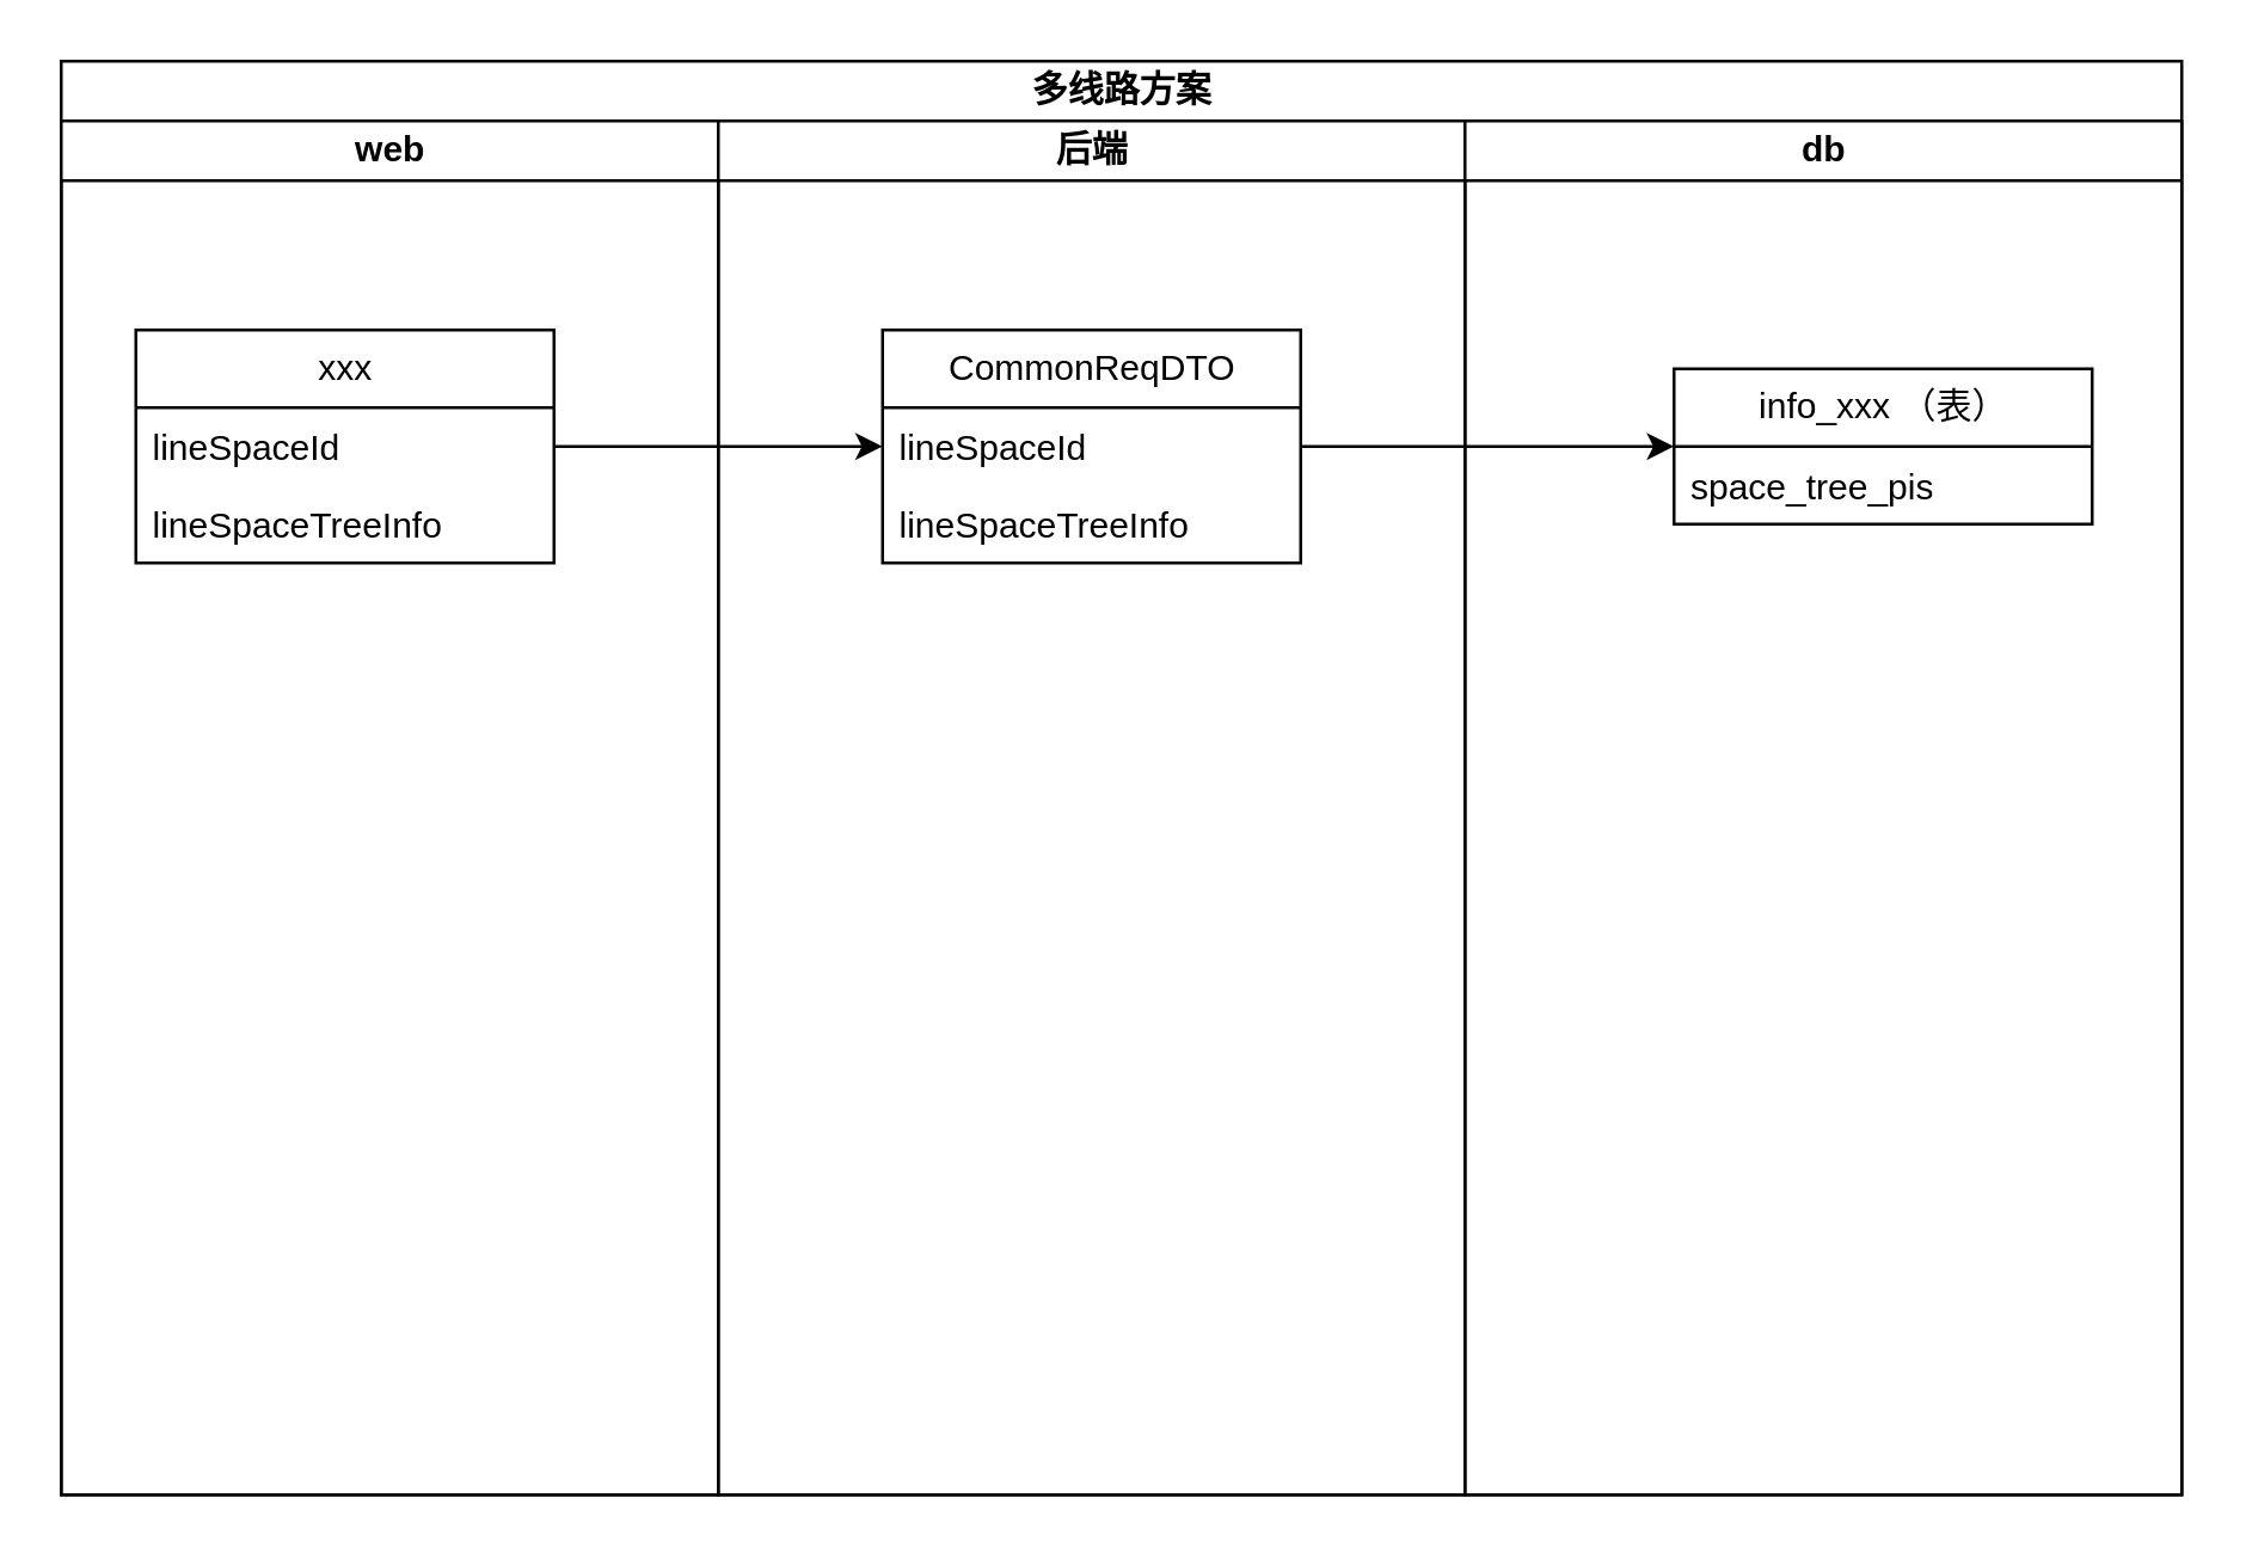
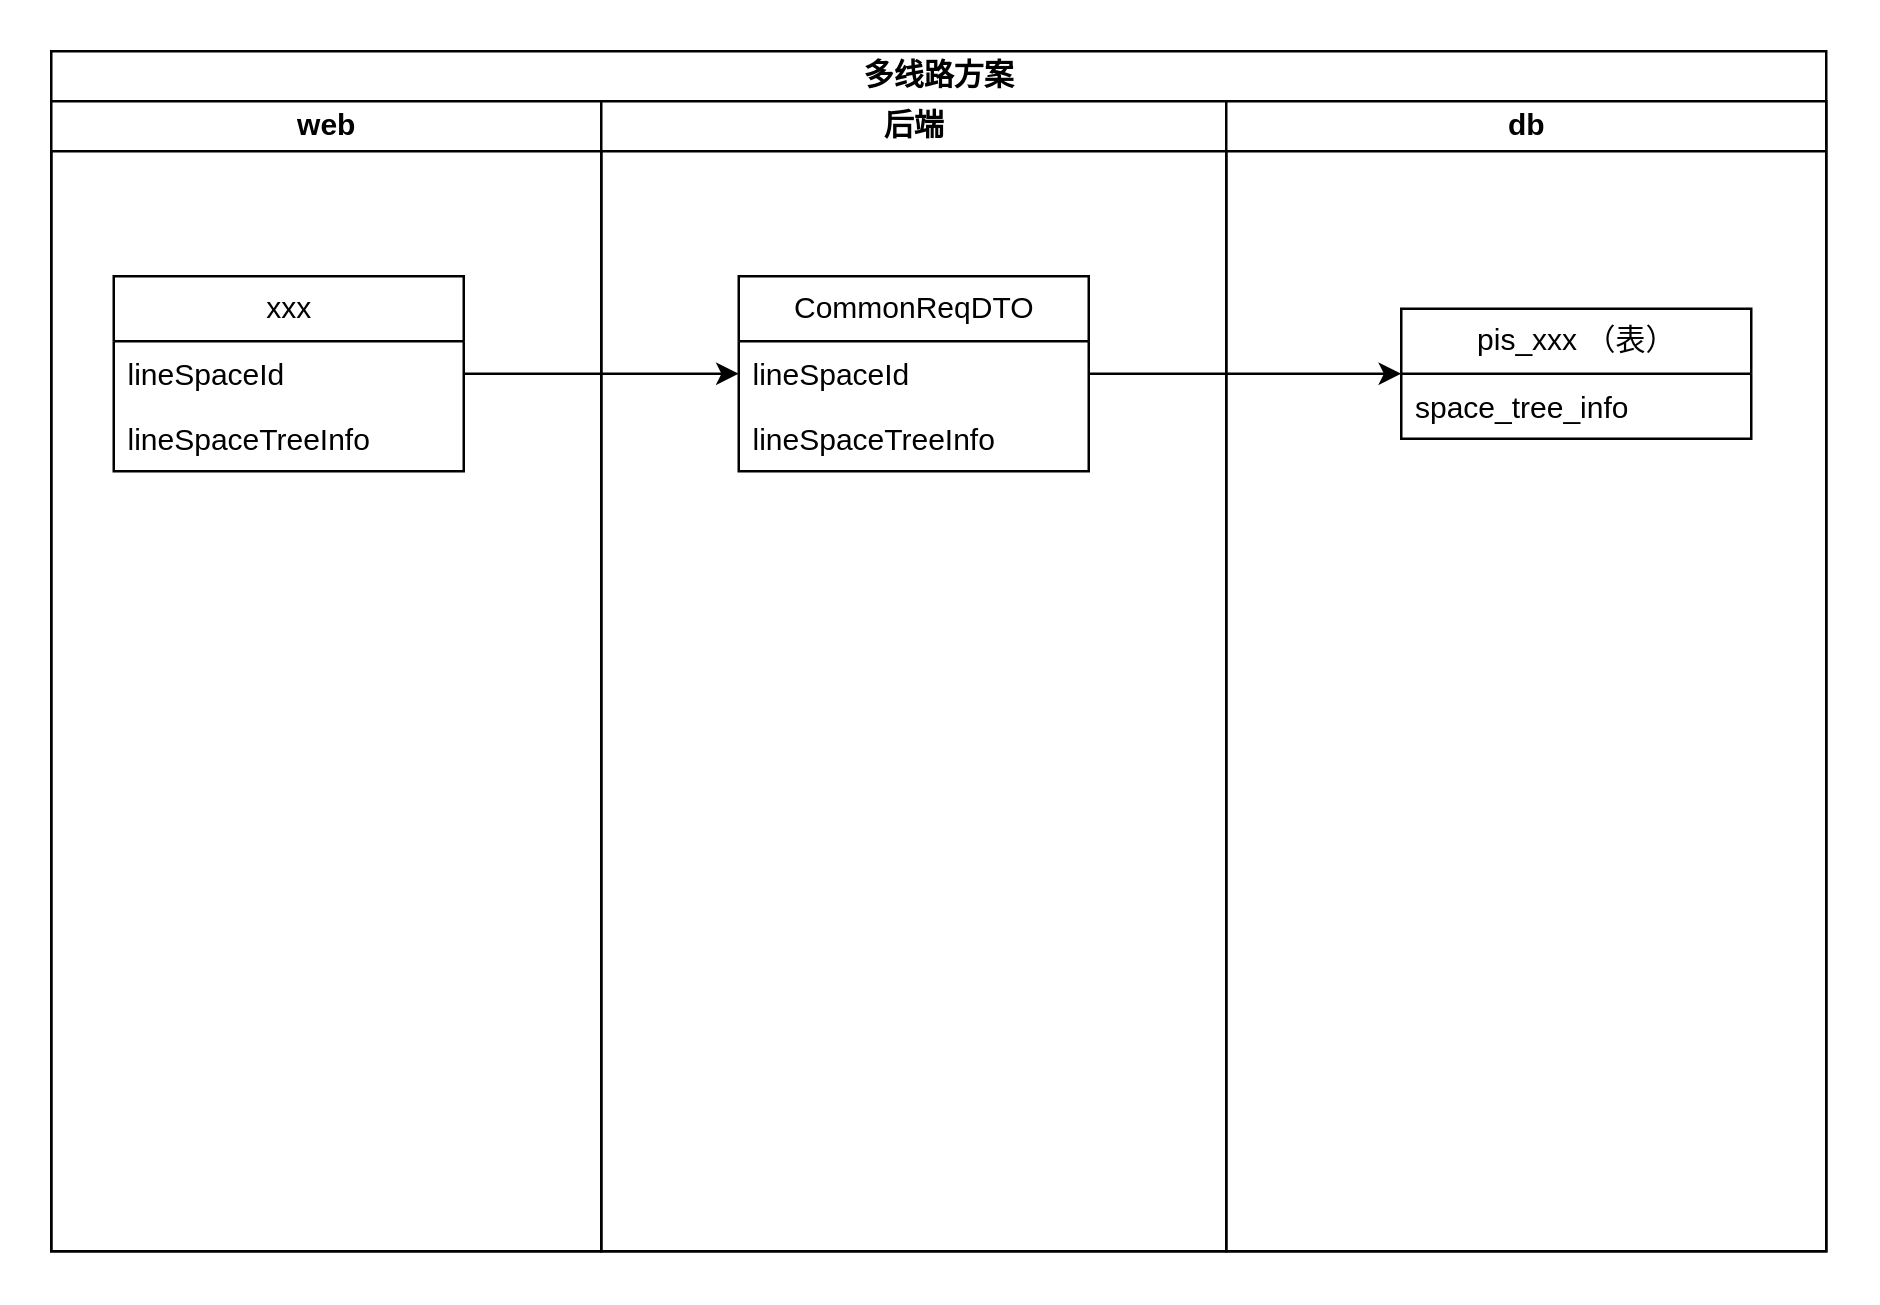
- <mxCell id="12" value="info_xxx （表）" style="swimlane;fontStyle=0;childLayout=stackLayout;horizontal=1;startSize=26;fillColor=none;horizontalStack=0;resizeParent=1;resizeParentMax=0;resizeLast=0;collapsible=1;marginBottom=0;html=1;" vertex="1" parent="11"><mxGeometry x="70" y="83" width="140" height="52" as="geometry" /></mxCell>
+ <mxCell id="12" value="pis_xxx （表）" style="swimlane;fontStyle=0;childLayout=stackLayout;horizontal=1;startSize=26;fillColor=none;horizontalStack=0;resizeParent=1;resizeParentMax=0;resizeLast=0;collapsible=1;marginBottom=0;html=1;" vertex="1" parent="11"><mxGeometry x="70" y="83" width="140" height="52" as="geometry" /></mxCell>
- <mxCell id="13" value="space_tree_pis" style="text;strokeColor=none;fillColor=none;align=left;verticalAlign=top;spacingLeft=4;spacingRight=4;overflow=hidden;rotatable=0;points=[[0,0.5],[1,0.5]];portConstraint=eastwest;whiteSpace=wrap;html=1;" vertex="1" parent="12"><mxGeometry y="26" width="140" height="26" as="geometry" /></mxCell>
+ <mxCell id="13" value="space_tree_info" style="text;strokeColor=none;fillColor=none;align=left;verticalAlign=top;spacingLeft=4;spacingRight=4;overflow=hidden;rotatable=0;points=[[0,0.5],[1,0.5]];portConstraint=eastwest;whiteSpace=wrap;html=1;" vertex="1" parent="12"><mxGeometry y="26" width="140" height="26" as="geometry" /></mxCell>
